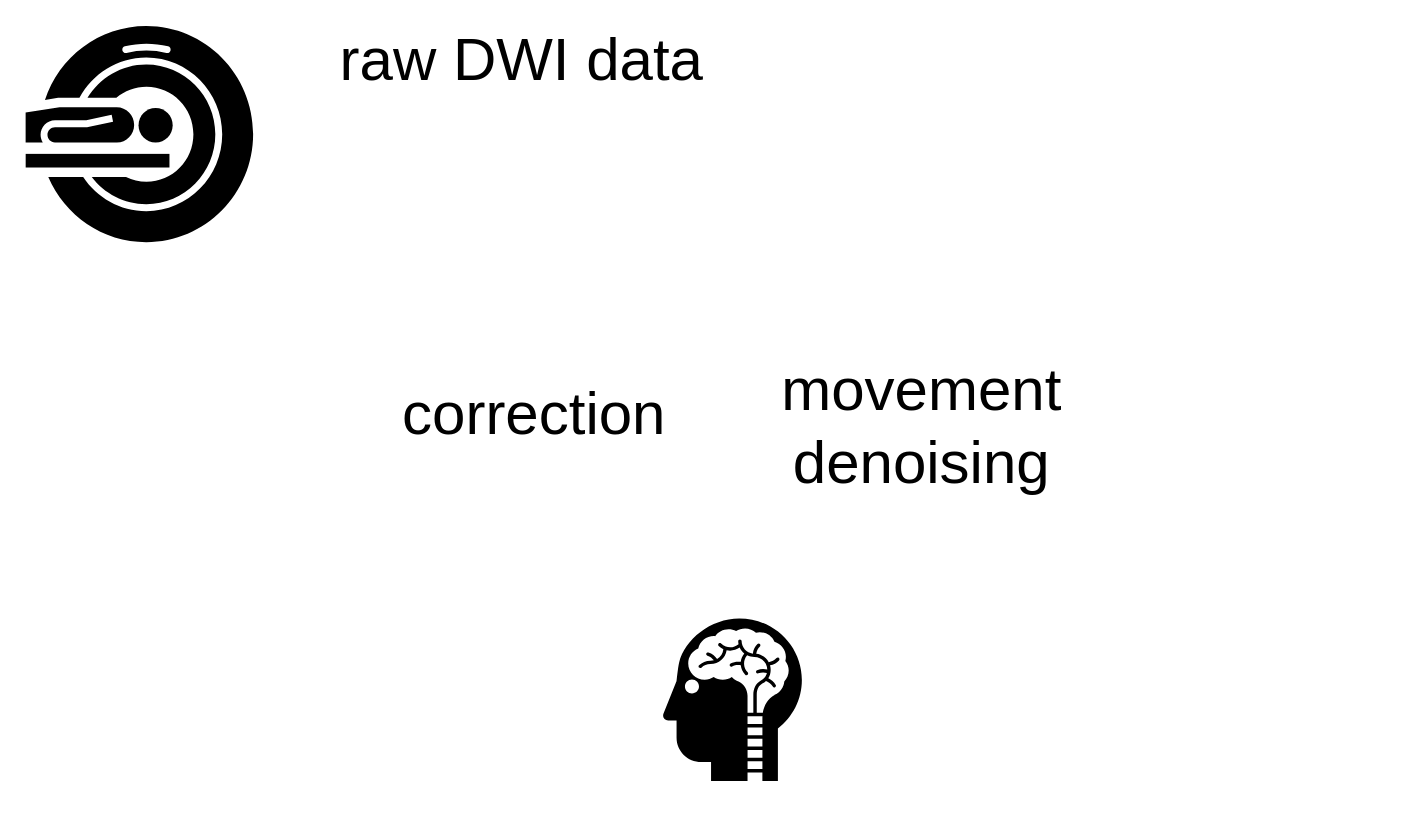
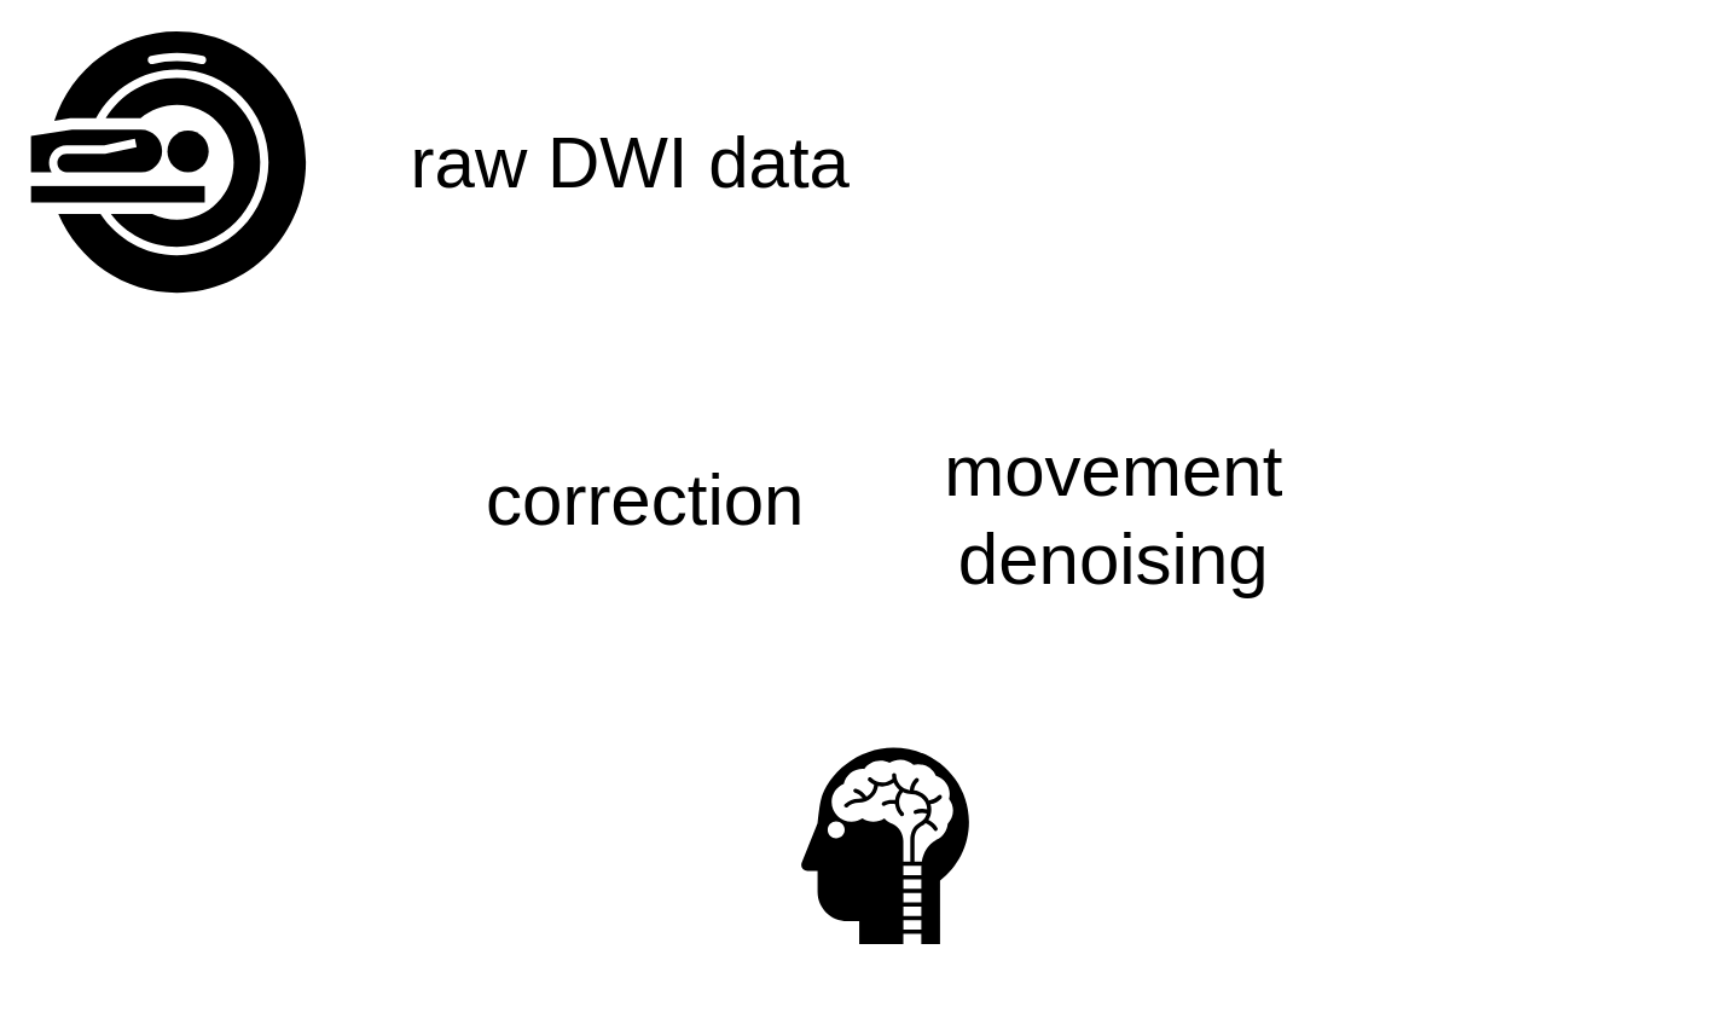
- <mxCell id="6" value="&lt;font style=&quot;font-size: 48px&quot;&gt;raw DWI data&lt;br&gt;&lt;/font&gt;" style="text;html=1;strokeColor=none;fillColor=none;align=center;verticalAlign=middle;whiteSpace=wrap;rounded=0;" vertex="1" parent="1"><mxGeometry x="230" y="36.5" width="374" height="20" as="geometry" /></mxCell>
+ <mxCell id="6" value="&lt;font style=&quot;font-size: 48px&quot;&gt;raw DWI data&lt;br&gt;&lt;/font&gt;" style="text;html=1;strokeColor=none;fillColor=none;align=center;verticalAlign=middle;whiteSpace=wrap;rounded=0;" vertex="1" parent="1"><mxGeometry x="230" y="96.5" width="374" height="20" as="geometry" /></mxCell>
